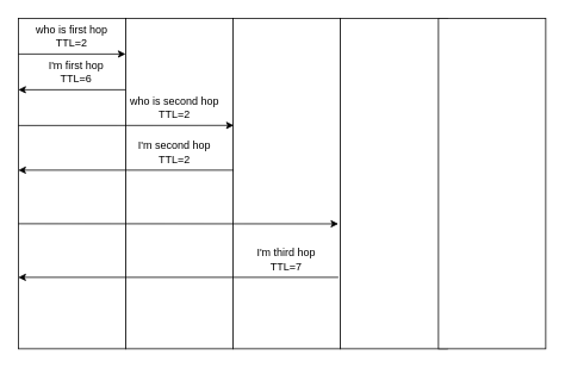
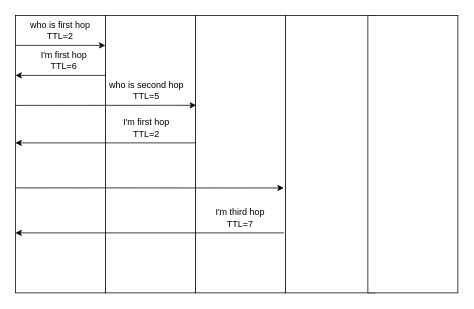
- <mxCell id="13" value="who is second hop&lt;br&gt;TTL=2" style="text;html=1;strokeColor=none;fillColor=none;align=center;verticalAlign=middle;whiteSpace=wrap;rounded=0;" vertex="1" parent="1"><mxGeometry x="140" y="110" width="110" height="20" as="geometry" /></mxCell>
+ <mxCell id="13" value="who is second hop&lt;br&gt;TTL=5" style="text;html=1;strokeColor=none;fillColor=none;align=center;verticalAlign=middle;whiteSpace=wrap;rounded=0;" vertex="1" parent="1"><mxGeometry x="140" y="110" width="110" height="20" as="geometry" /></mxCell>
- <mxCell id="14" value="I'm second hop&lt;br&gt;TTL=2" style="text;html=1;strokeColor=none;fillColor=none;align=center;verticalAlign=middle;whiteSpace=wrap;rounded=0;" vertex="1" parent="1"><mxGeometry x="140" y="160" width="110" height="20" as="geometry" /></mxCell>
+ <mxCell id="14" value="I'm first hop&lt;br&gt;TTL=2" style="text;html=1;strokeColor=none;fillColor=none;align=center;verticalAlign=middle;whiteSpace=wrap;rounded=0;" vertex="1" parent="1"><mxGeometry x="140" y="160" width="110" height="20" as="geometry" /></mxCell>
